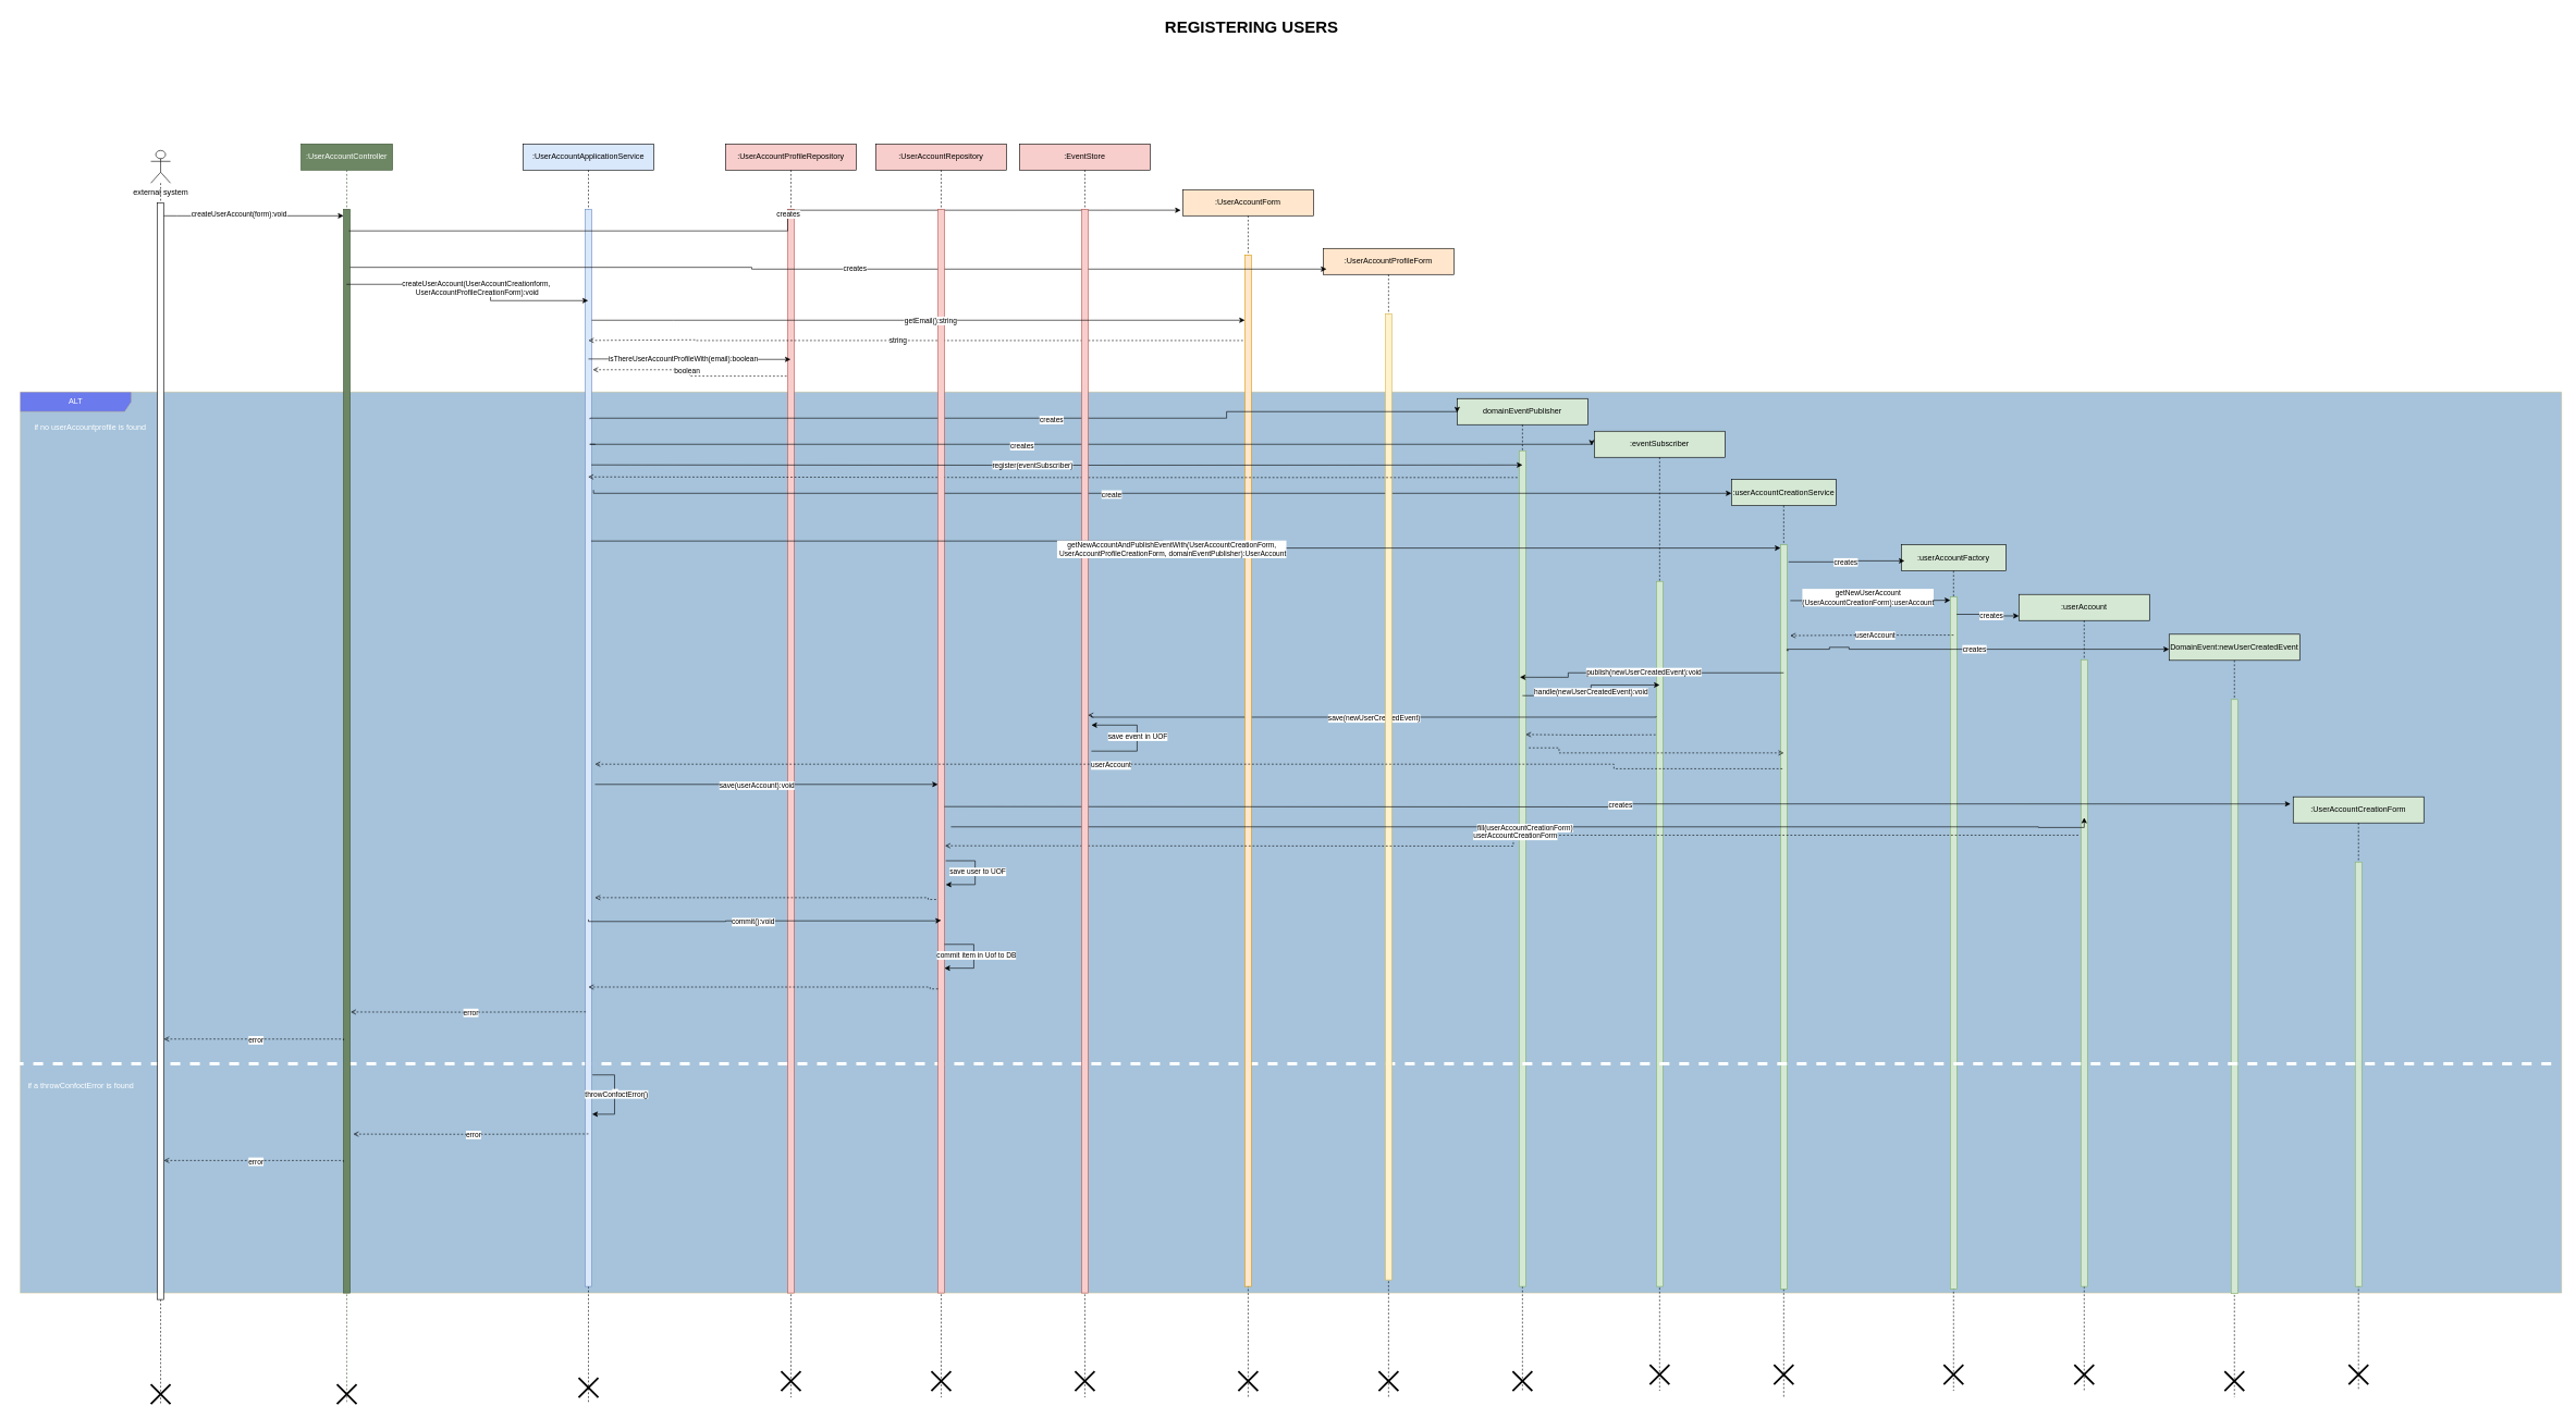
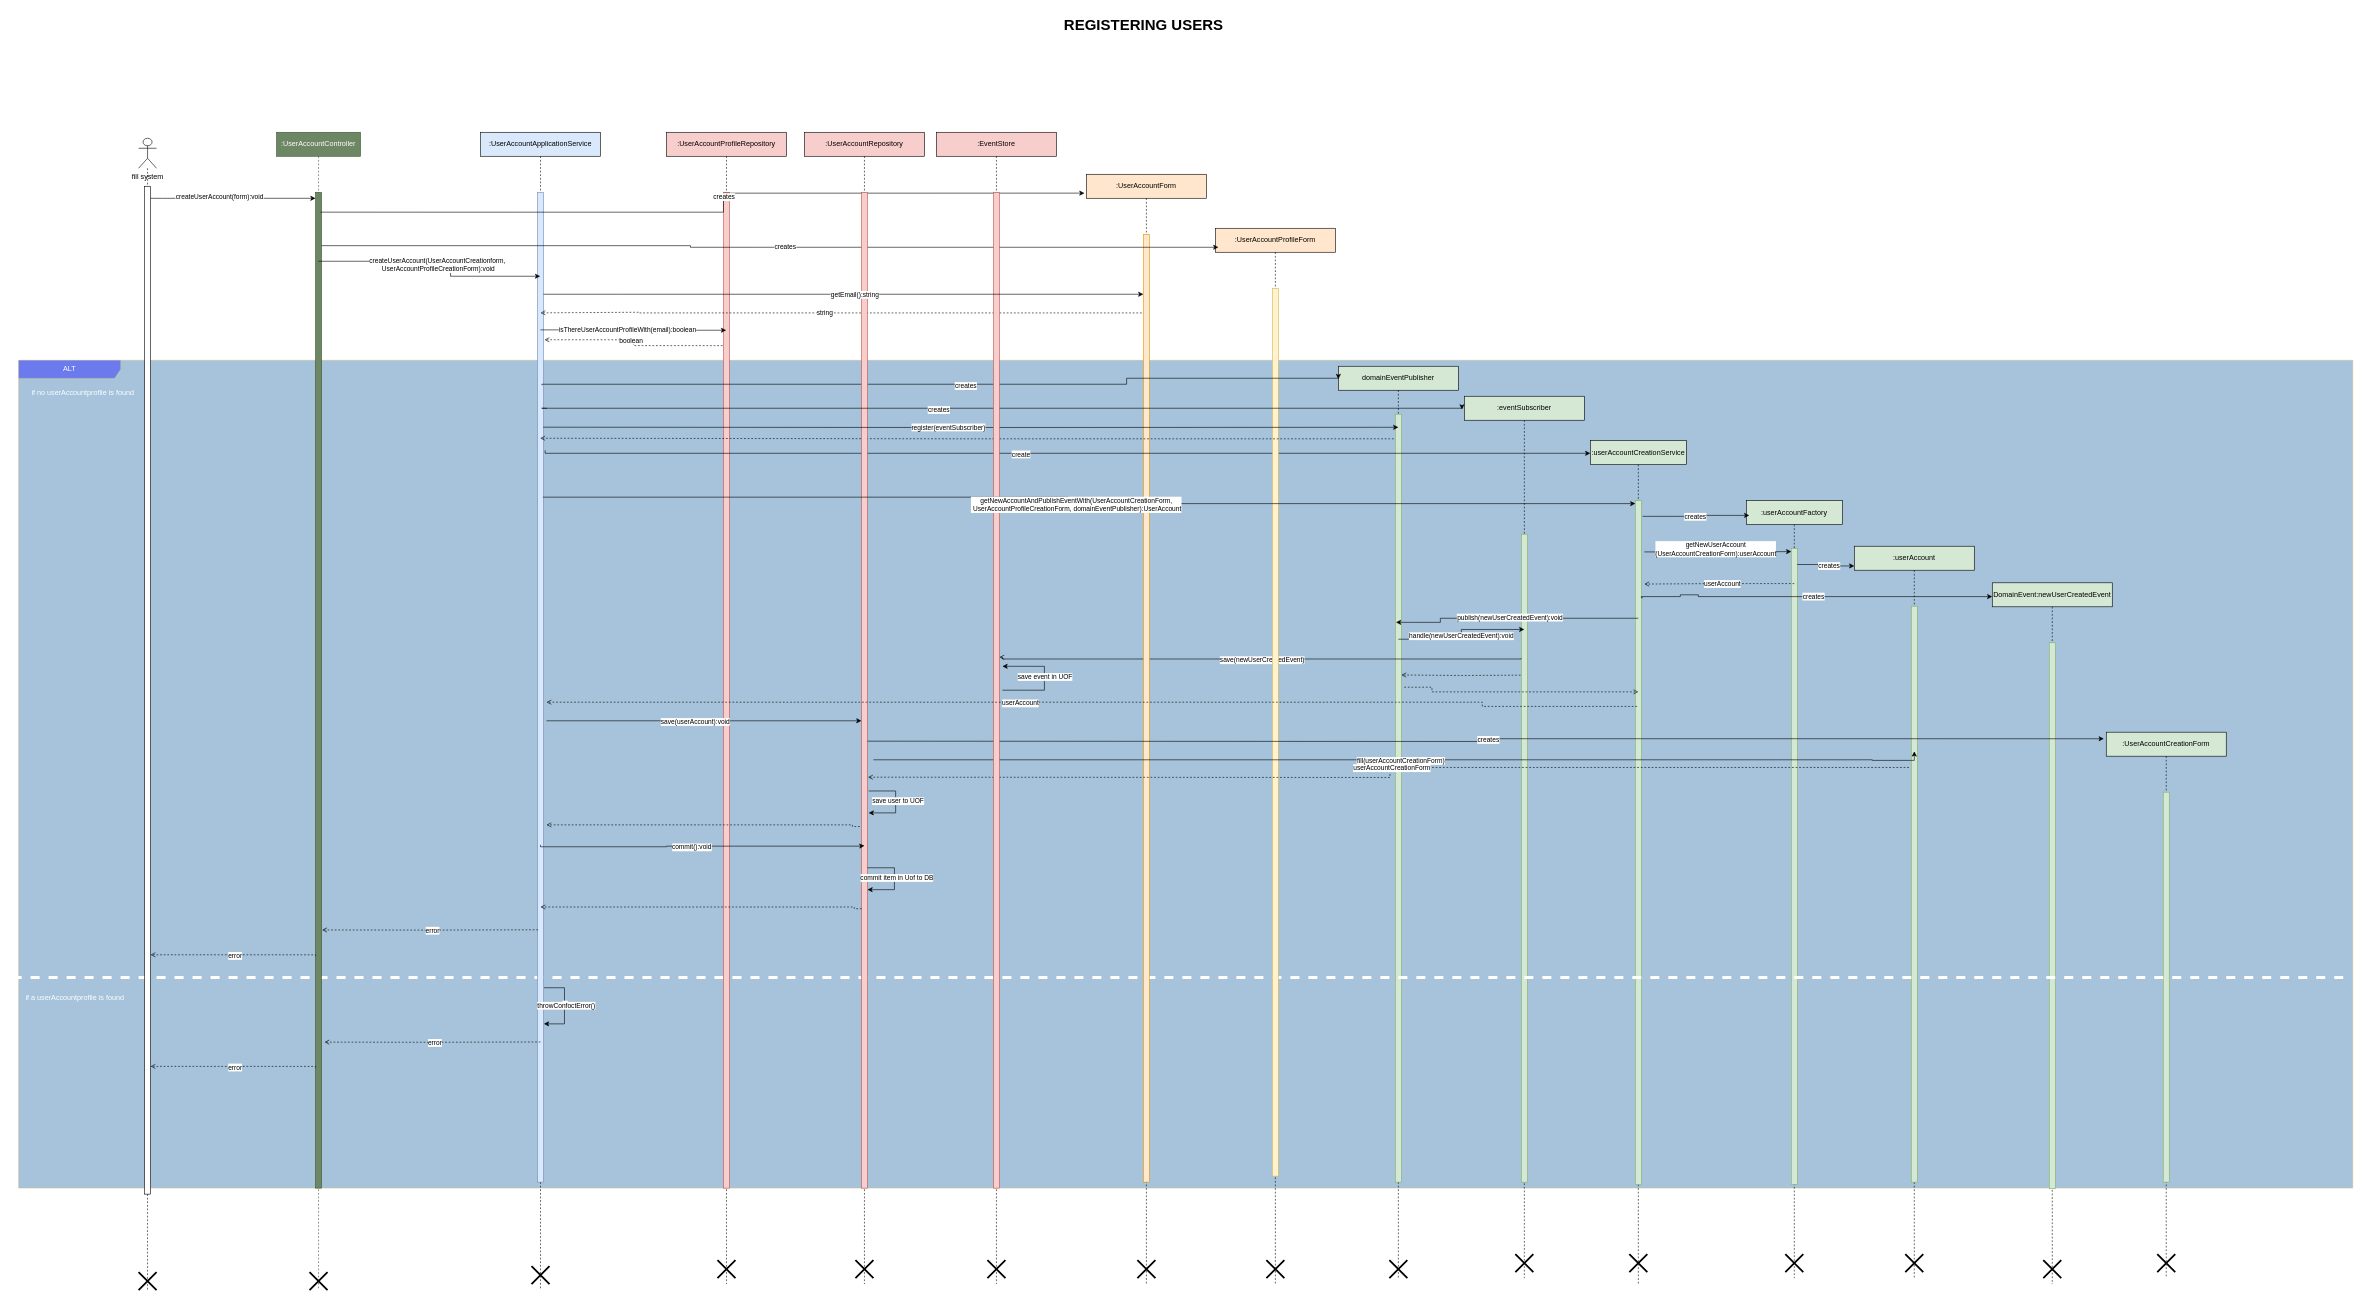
- <mxCell id="82" value="&lt;b&gt;&lt;font style=&quot;font-size: 25px;&quot;&gt;REGISTERING USERS&lt;/font&gt;&lt;/b&gt;" style="text;html=1;align=center;verticalAlign=middle;resizable=0;points=[];autosize=1;strokeColor=none;fillColor=none;" parent="1" vertex="1"><mxGeometry x="1770" y="20" width="290" height="40" as="geometry" /></mxCell>
+ <mxCell id="82" value="&lt;b&gt;&lt;font style=&quot;font-size: 25px;&quot;&gt;REGISTERING USERS&lt;/font&gt;&lt;/b&gt;" style="text;html=1;align=center;verticalAlign=middle;resizable=0;points=[];autosize=1;strokeColor=none;fillColor=none;" parent="1" vertex="1"><mxGeometry x="1760" y="20" width="290" height="40" as="geometry" /></mxCell>
- <mxCell id="54" value="external system" style="text;html=1;align=center;verticalAlign=middle;resizable=0;points=[];autosize=1;strokeColor=none;fillColor=none;" parent="1" vertex="1"><mxGeometry x="190" y="280" width="110" height="30" as="geometry" /></mxCell>
+ <mxCell id="54" value="fill system" style="text;html=1;align=center;verticalAlign=middle;resizable=0;points=[];autosize=1;strokeColor=none;fillColor=none;" parent="1" vertex="1"><mxGeometry x="190" y="280" width="110" height="30" as="geometry" /></mxCell>
- <mxCell id="42" value="&lt;span style=&quot;color: rgb(255, 255, 255); text-wrap: nowrap;&quot;&gt;if a throwConfoctError is found&lt;/span&gt;" style="line;strokeWidth=5;dashed=1;labelPosition=center;verticalLabelPosition=bottom;align=left;verticalAlign=top;spacingLeft=20;spacingTop=15;html=1;whiteSpace=wrap;strokeColor=#FFFFFF;labelBackgroundColor=none;" parent="2" vertex="1"><mxGeometry x="-10" y="1024" width="3890" height="10" as="geometry" /></mxCell>
+ <mxCell id="42" value="&lt;span style=&quot;color: rgb(255, 255, 255); text-wrap: nowrap;&quot;&gt;if a userAccountprofile is found&lt;/span&gt;" style="line;strokeWidth=5;dashed=1;labelPosition=center;verticalLabelPosition=bottom;align=left;verticalAlign=top;spacingLeft=20;spacingTop=15;html=1;whiteSpace=wrap;strokeColor=#FFFFFF;labelBackgroundColor=none;" parent="2" vertex="1"><mxGeometry x="-10" y="1024" width="3890" height="10" as="geometry" /></mxCell>
